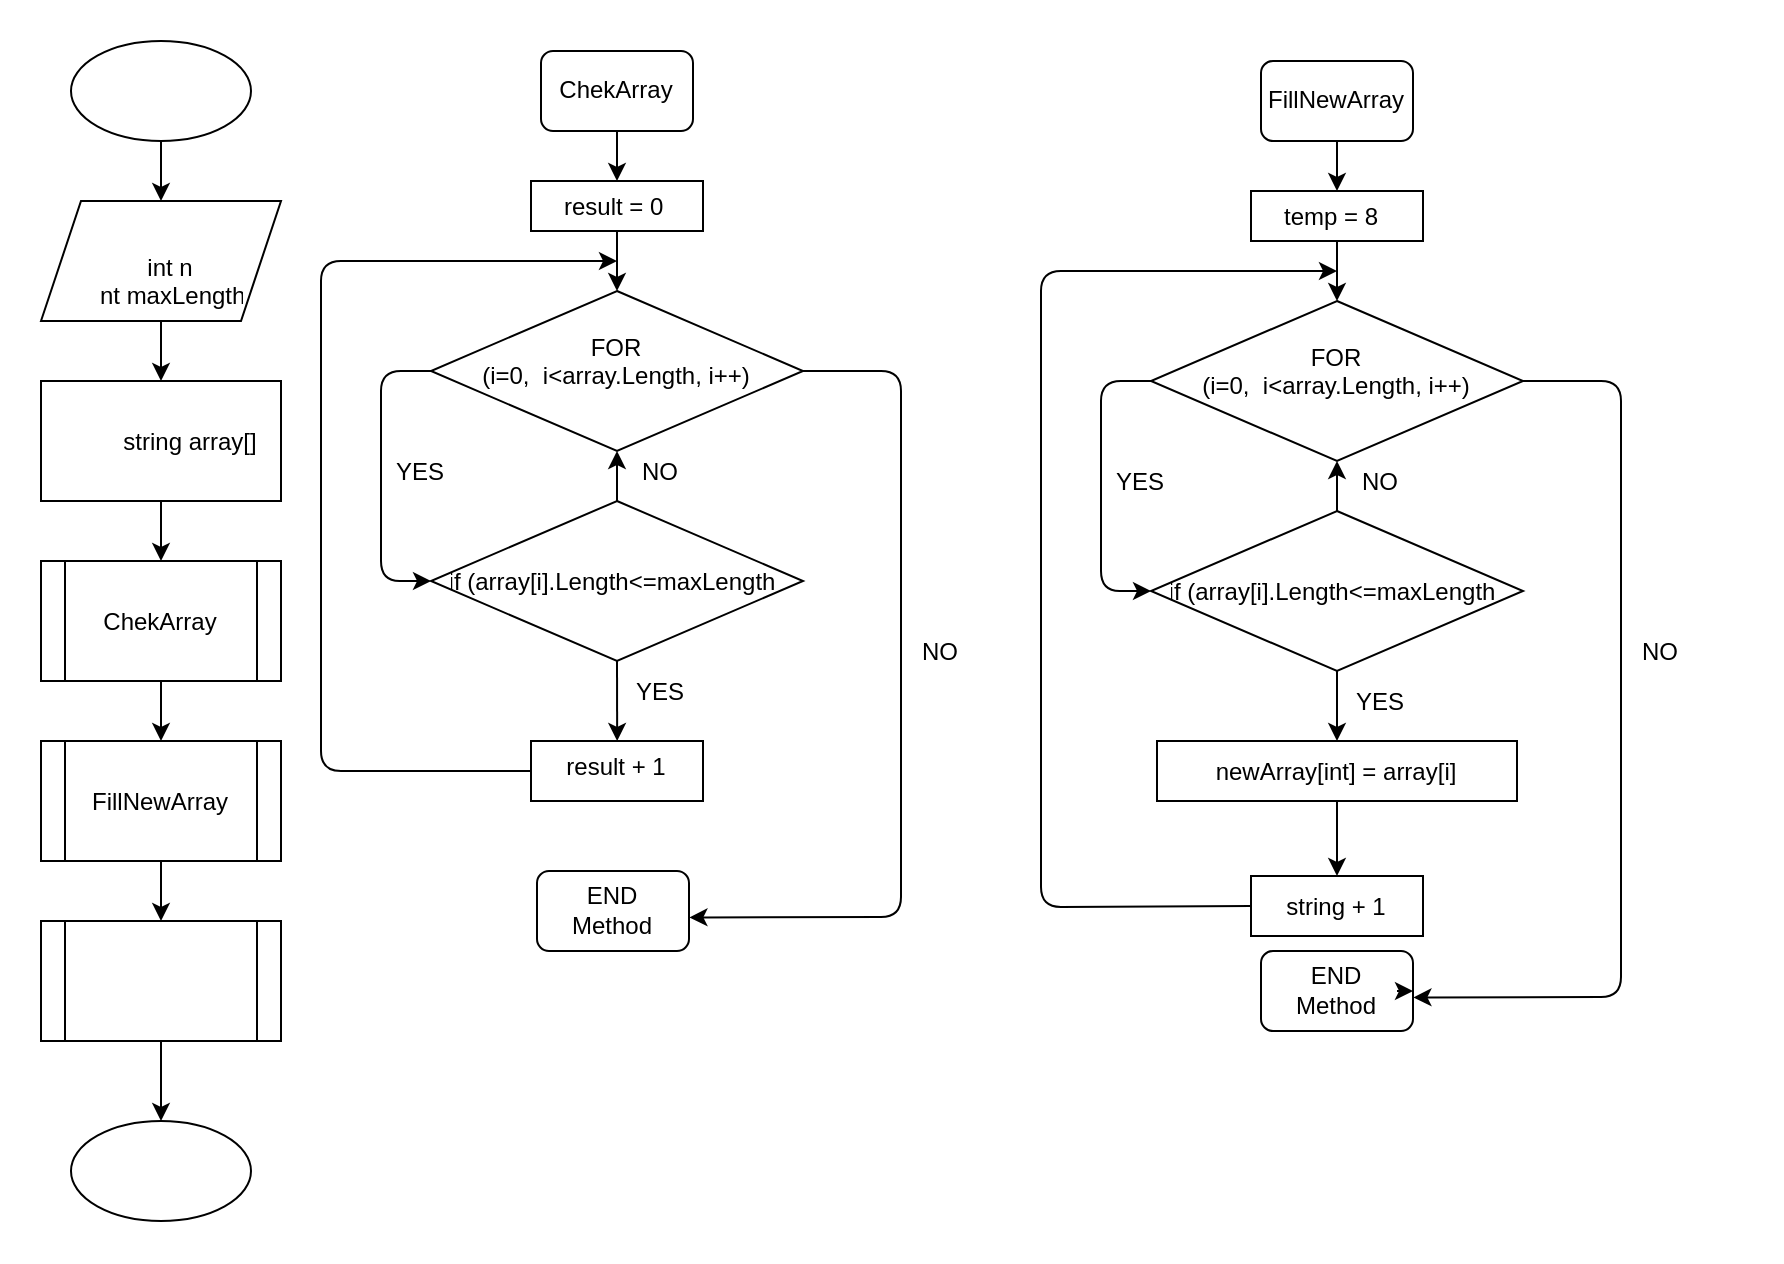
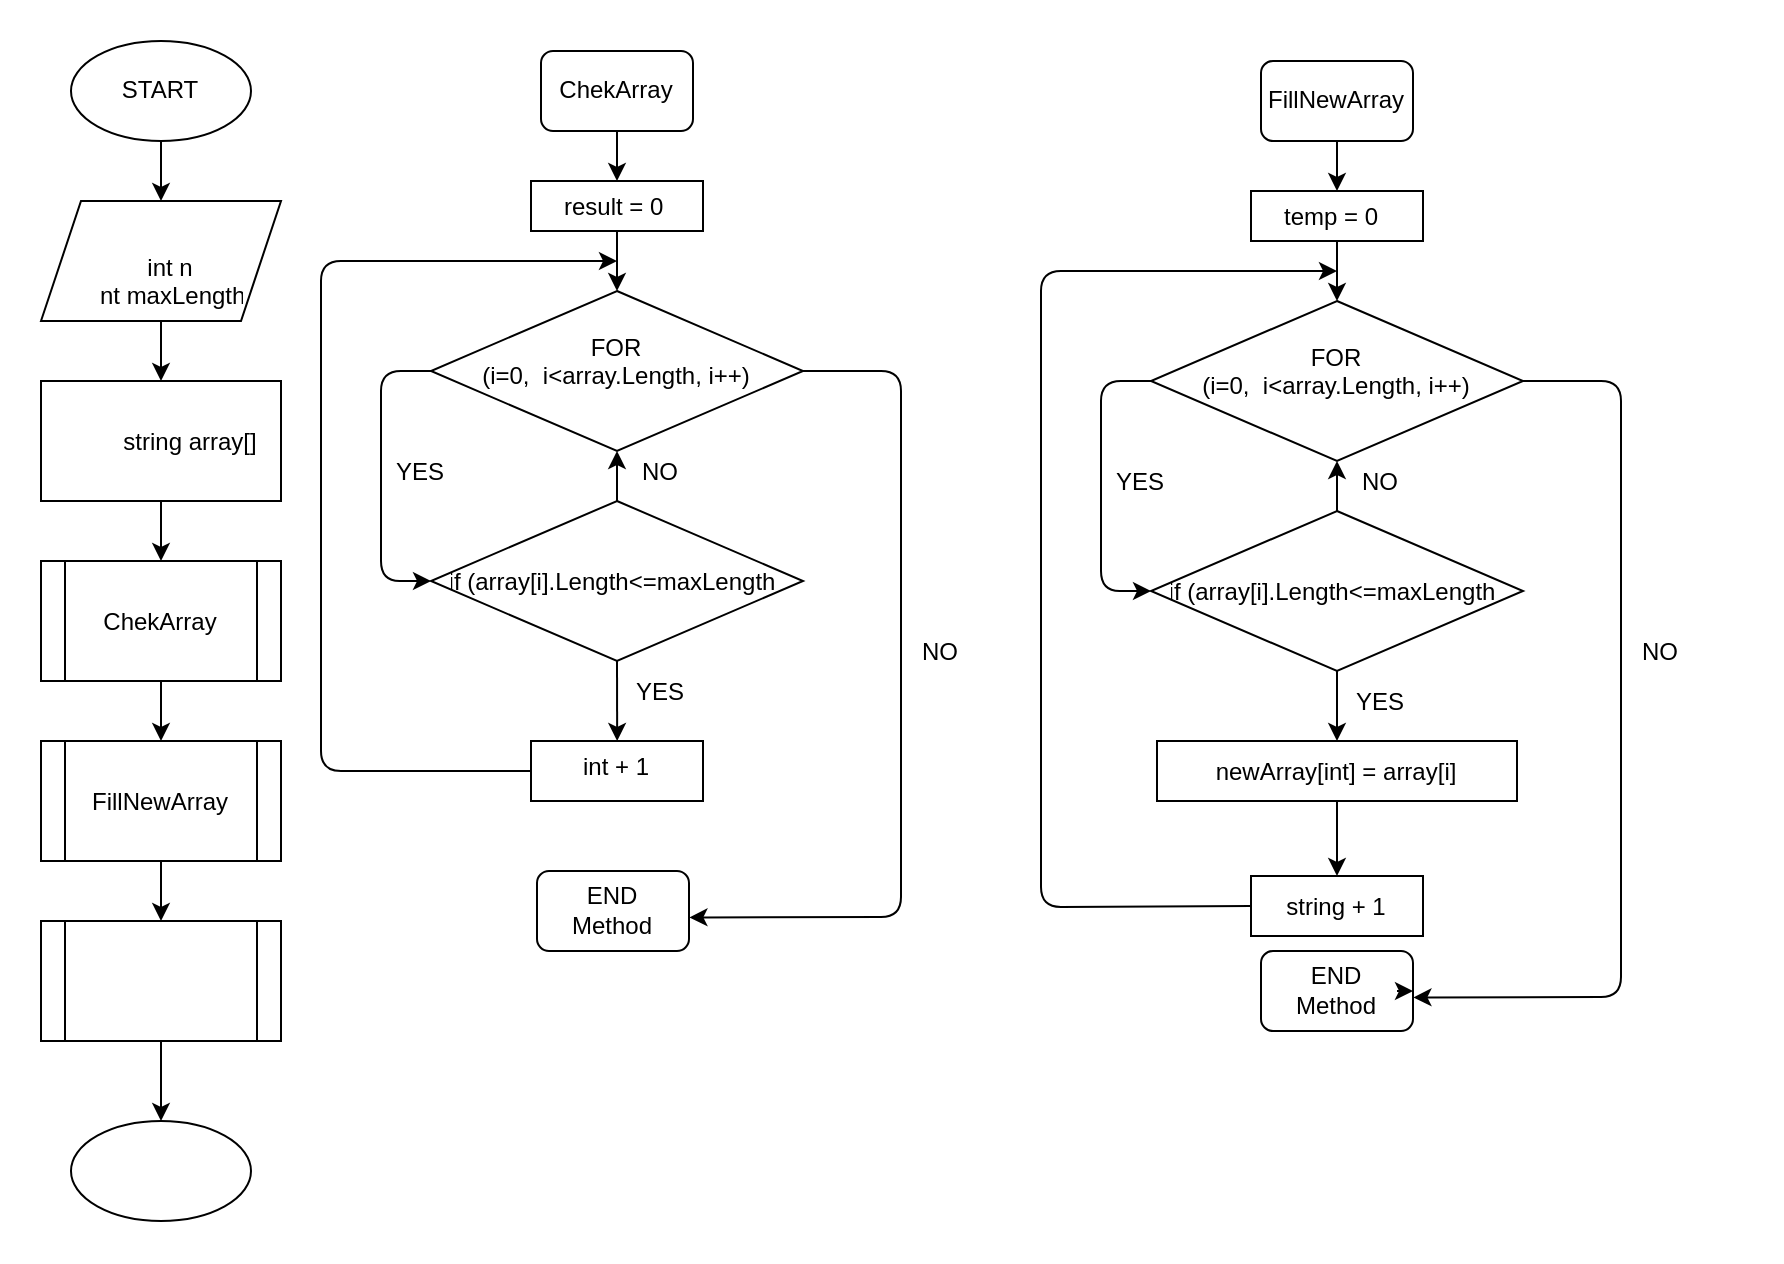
+ <mxCell id="4" value="START" style="text;html=1;strokeColor=none;fillColor=none;align=center;verticalAlign=middle;whiteSpace=wrap;rounded=0;" vertex="1" parent="1"><mxGeometry x="50" y="30" width="60" height="30" as="geometry" /></mxCell>
- <mxCell id="64" value="temp = 8" style="text;strokeColor=none;fillColor=none;align=left;verticalAlign=middle;spacingLeft=4;spacingRight=4;overflow=hidden;points=[[0,0.5],[1,0.5]];portConstraint=eastwest;rotatable=0;" vertex="1" parent="1"><mxGeometry x="636" y="92.5" width="80" height="30" as="geometry" /></mxCell>
+ <mxCell id="64" value="temp = 0" style="text;strokeColor=none;fillColor=none;align=left;verticalAlign=middle;spacingLeft=4;spacingRight=4;overflow=hidden;points=[[0,0.5],[1,0.5]];portConstraint=eastwest;rotatable=0;" vertex="1" parent="1"><mxGeometry x="636" y="92.5" width="80" height="30" as="geometry" /></mxCell>
- <mxCell id="39" value="result + 1" style="text;strokeColor=none;fillColor=none;align=center;verticalAlign=middle;spacingLeft=4;spacingRight=4;overflow=hidden;points=[[0,0.5],[1,0.5]];portConstraint=eastwest;rotatable=0;" vertex="1" parent="1"><mxGeometry x="268" y="367.5" width="80" height="30" as="geometry" /></mxCell>
+ <mxCell id="39" value="int + 1" style="text;strokeColor=none;fillColor=none;align=center;verticalAlign=middle;spacingLeft=4;spacingRight=4;overflow=hidden;points=[[0,0.5],[1,0.5]];portConstraint=eastwest;rotatable=0;" vertex="1" parent="1"><mxGeometry x="268" y="367.5" width="80" height="30" as="geometry" /></mxCell>
